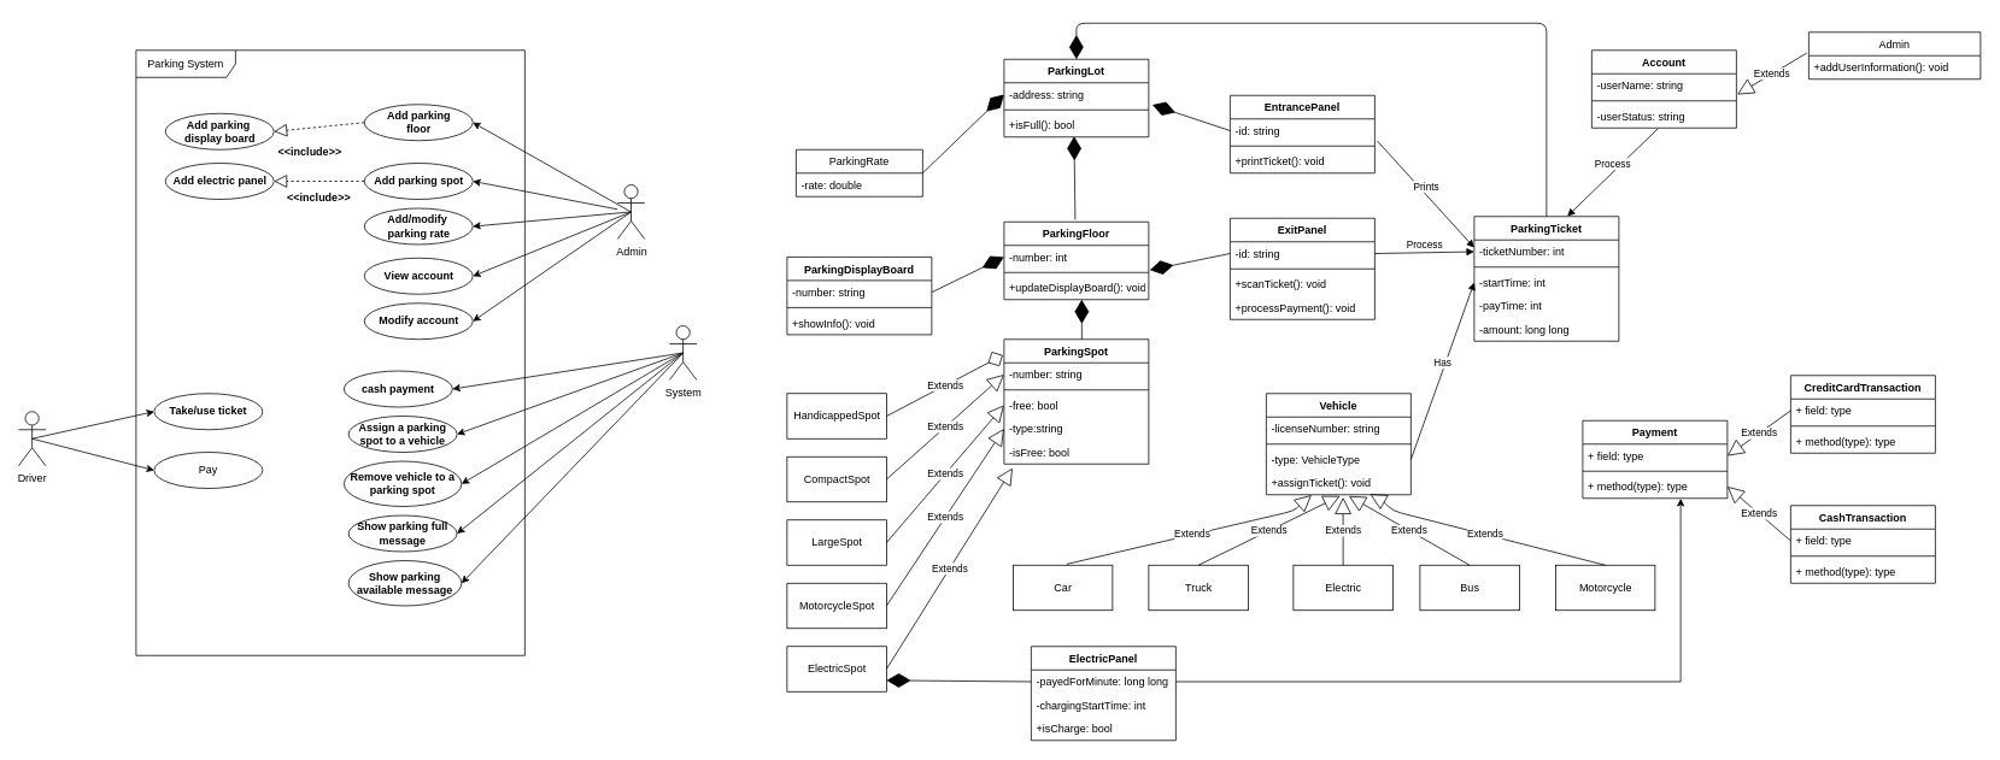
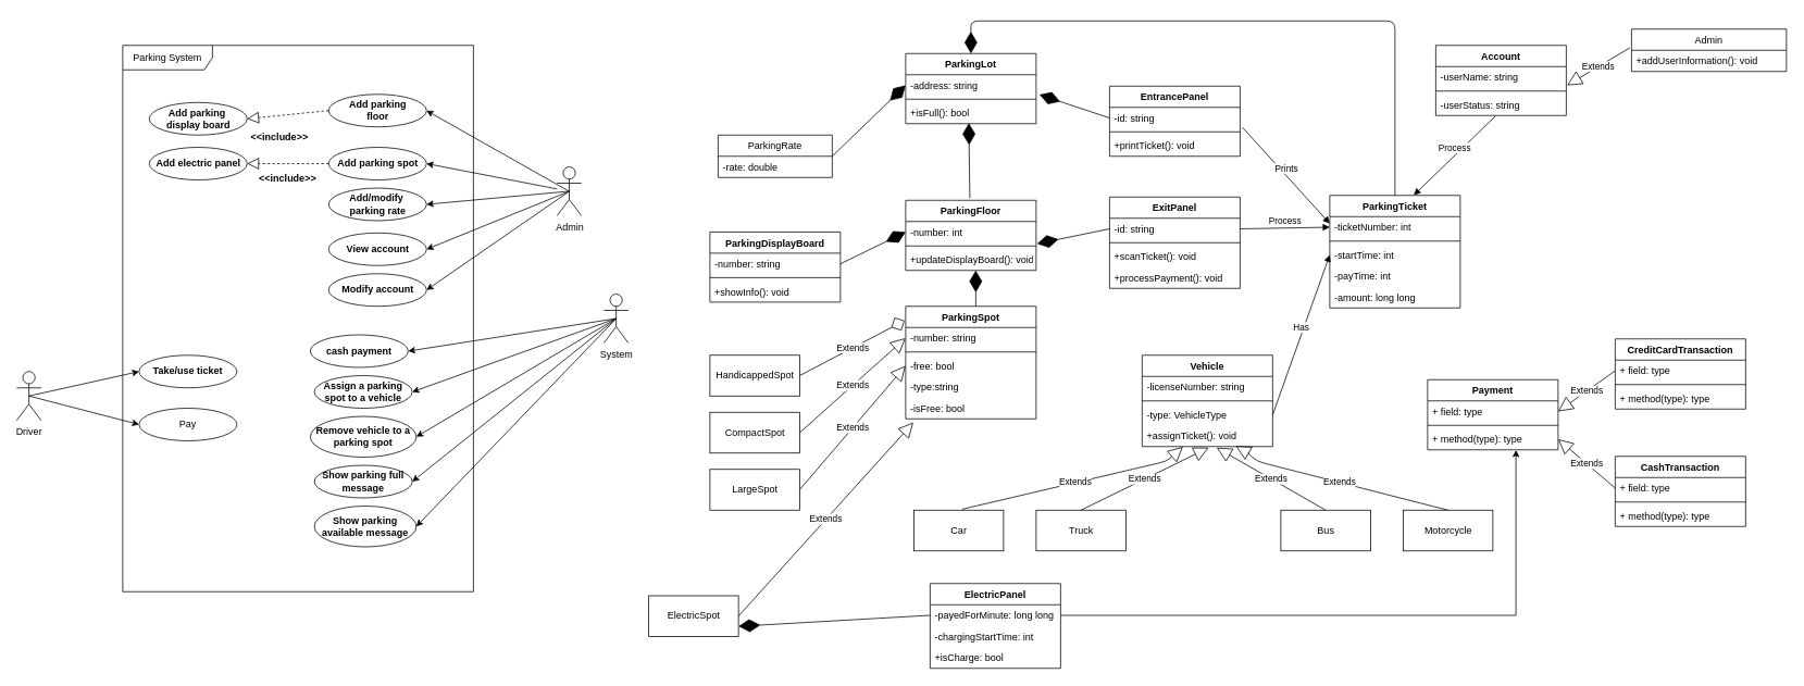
- <mxCell id="85" value="Extends" style="endArrow=block;endSize=16;endFill=0;html=1;entryX=0;entryY=0.5;entryDx=0;entryDy=0;exitX=1;exitY=0.5;exitDx=0;exitDy=0;" parent="1" source="58" target="43" edge="1"><mxGeometry width="160" relative="1" as="geometry"><mxPoint x="1330" y="588" as="sourcePoint" /><mxPoint x="1465" y="602" as="targetPoint" /></mxGeometry></mxCell>
- <mxCell id="72" value="Extends" style="endArrow=block;endSize=16;endFill=0;html=1;entryX=0.531;entryY=1.115;entryDx=0;entryDy=0;entryPerimeter=0;exitX=0.5;exitY=0;exitDx=0;exitDy=0;" parent="1" source="52" target="49" edge="1"><mxGeometry width="160" relative="1" as="geometry"><mxPoint x="1190" y="580" as="sourcePoint" /><mxPoint x="1350" y="580" as="targetPoint" /></mxGeometry></mxCell>
- <mxCell id="52" value="Electric" style="html=1;" parent="1" vertex="1"><mxGeometry x="1430" y="620" width="110" height="50" as="geometry" /></mxCell>
- <mxCell id="58" value="MotorcycleSpot" style="html=1;" parent="1" vertex="1"><mxGeometry x="870" y="640" width="110" height="50" as="geometry" /></mxCell>
- <mxCell id="59" value="ElectricSpot" style="html=1;" parent="1" vertex="1"><mxGeometry x="870" y="710" width="110" height="50" as="geometry" /></mxCell>
+ <mxCell id="59" value="ElectricSpot" style="html=1;" parent="1" vertex="1"><mxGeometry x="795" y="725" width="110" height="50" as="geometry" /></mxCell>
